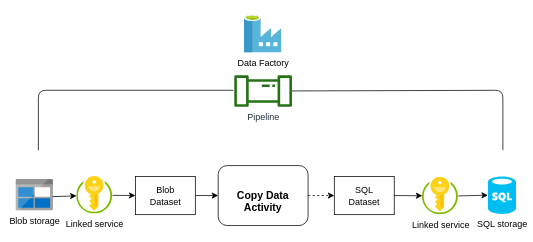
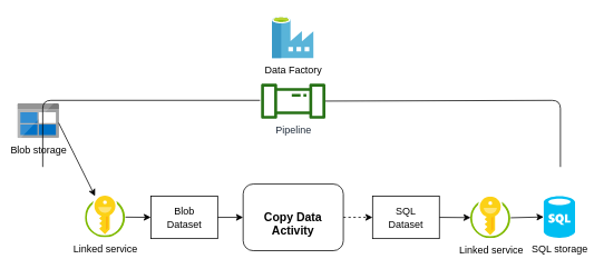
- <mxCell id="3" value="Blob storage" style="aspect=fixed;html=1;points=[];align=center;image;fontSize=12;image=img/lib/mscae/BlobBlock.svg;" parent="1" vertex="1"><mxGeometry x="20" y="239" width="50" height="42" as="geometry" /></mxCell>
+ <mxCell id="3" value="Blob storage" style="aspect=fixed;html=1;points=[];align=center;image;fontSize=12;image=img/lib/mscae/BlobBlock.svg;" parent="1" vertex="1"><mxGeometry x="20" y="124" width="50" height="42" as="geometry" /></mxCell>
